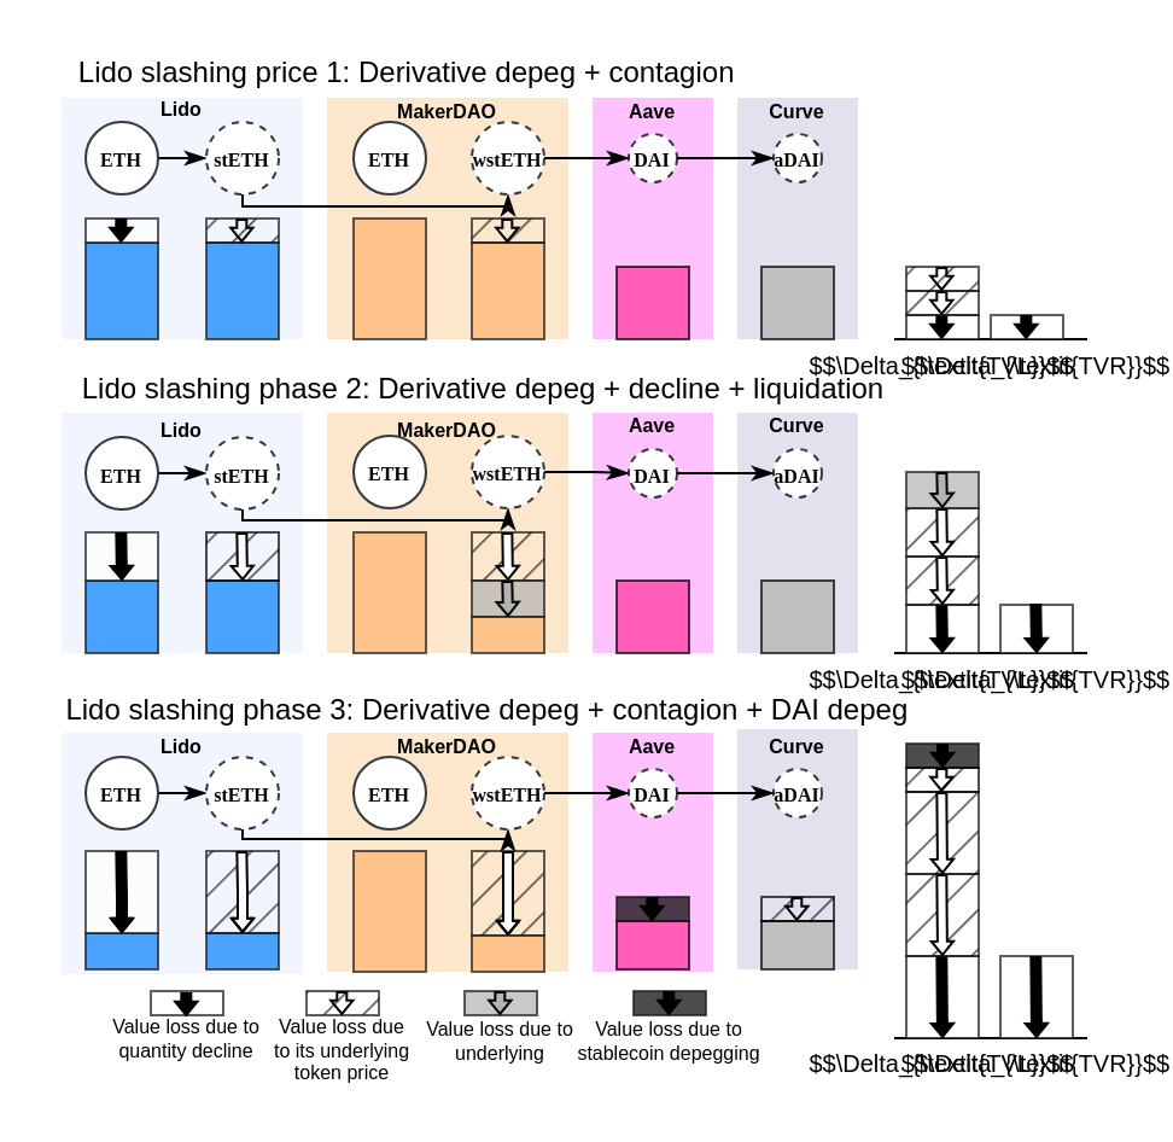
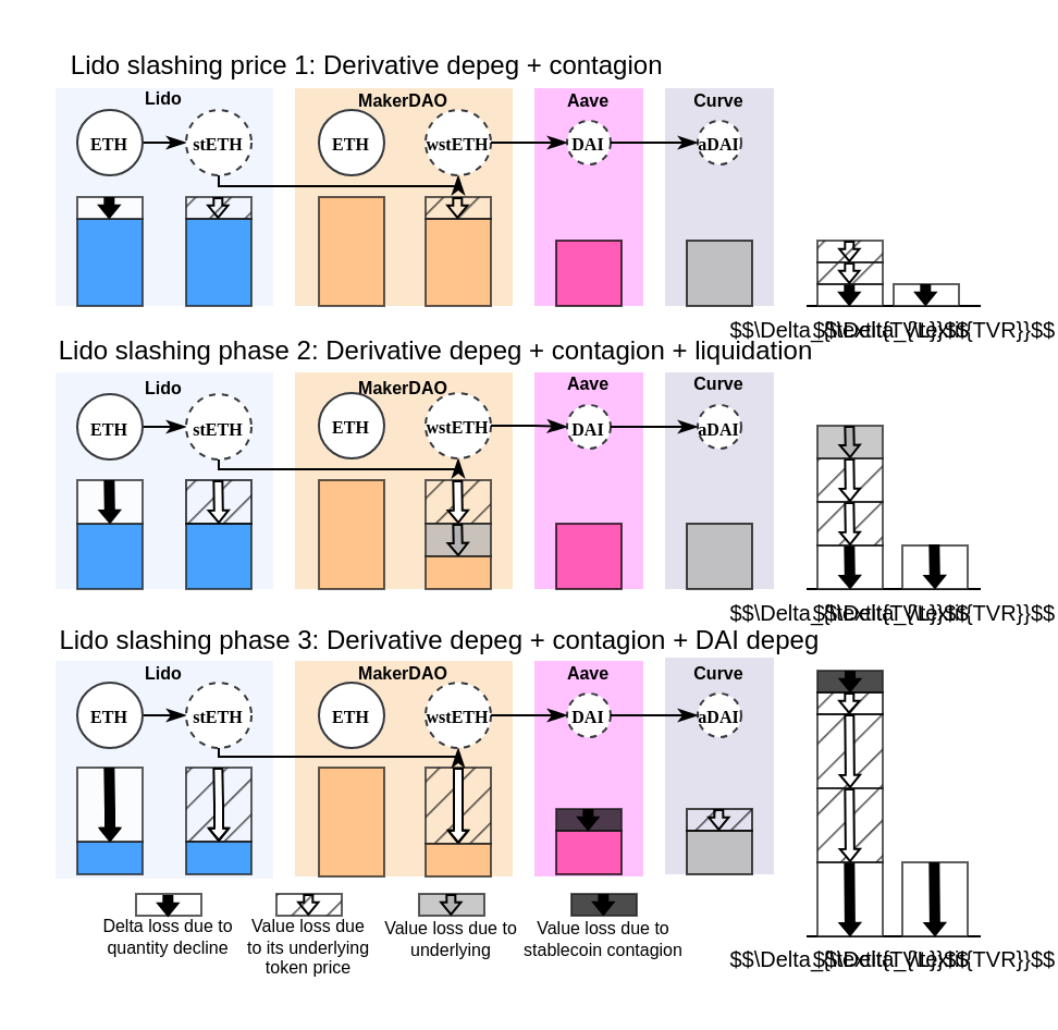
- <mxCell id="137" value="Lido slashing&amp;nbsp;phase 2: Derivative depeg + decline&amp;nbsp;+ liquidation" style="text;html=1;strokeColor=none;fillColor=none;align=center;verticalAlign=middle;whiteSpace=wrap;rounded=0;" parent="1" vertex="1"><mxGeometry x="25" y="150.5" width="350" height="20" as="geometry" /></mxCell>
+ <mxCell id="137" value="Lido slashing&amp;nbsp;phase 2: Derivative depeg + contagion&amp;nbsp;+ liquidation" style="text;html=1;strokeColor=none;fillColor=none;align=center;verticalAlign=middle;whiteSpace=wrap;rounded=0;" parent="1" vertex="1"><mxGeometry x="25" y="150.5" width="350" height="20" as="geometry" /></mxCell>
- <mxCell id="154" value="&lt;font style=&quot;font-size: 8px;&quot;&gt;Value loss due to quantity decline&lt;/font&gt;" style="text;html=1;strokeColor=none;fillColor=none;align=center;verticalAlign=middle;whiteSpace=wrap;rounded=0;fontSize=8;" parent="1" vertex="1"><mxGeometry x="43" y="424.5" width="68" height="10" as="geometry" /></mxCell>
+ <mxCell id="154" value="&lt;font style=&quot;font-size: 8px;&quot;&gt;Delta loss due to quantity decline&lt;/font&gt;" style="text;html=1;strokeColor=none;fillColor=none;align=center;verticalAlign=middle;whiteSpace=wrap;rounded=0;fontSize=8;" parent="1" vertex="1"><mxGeometry x="43" y="424.5" width="68" height="10" as="geometry" /></mxCell>
- <mxCell id="124" value="&lt;font style=&quot;font-size: 8px;&quot;&gt;Value loss due to&lt;br&gt;stablecoin depegging&lt;br&gt;&lt;/font&gt;" style="text;html=1;strokeColor=none;fillColor=none;align=center;verticalAlign=middle;whiteSpace=wrap;rounded=0;fontSize=8;" parent="1" vertex="1"><mxGeometry x="237" y="426" width="80" height="10" as="geometry" /></mxCell>
+ <mxCell id="124" value="&lt;font style=&quot;font-size: 8px;&quot;&gt;Value loss due to&lt;br&gt;stablecoin contagion&lt;br&gt;&lt;/font&gt;" style="text;html=1;strokeColor=none;fillColor=none;align=center;verticalAlign=middle;whiteSpace=wrap;rounded=0;fontSize=8;" parent="1" vertex="1"><mxGeometry x="237" y="426" width="80" height="10" as="geometry" /></mxCell>
